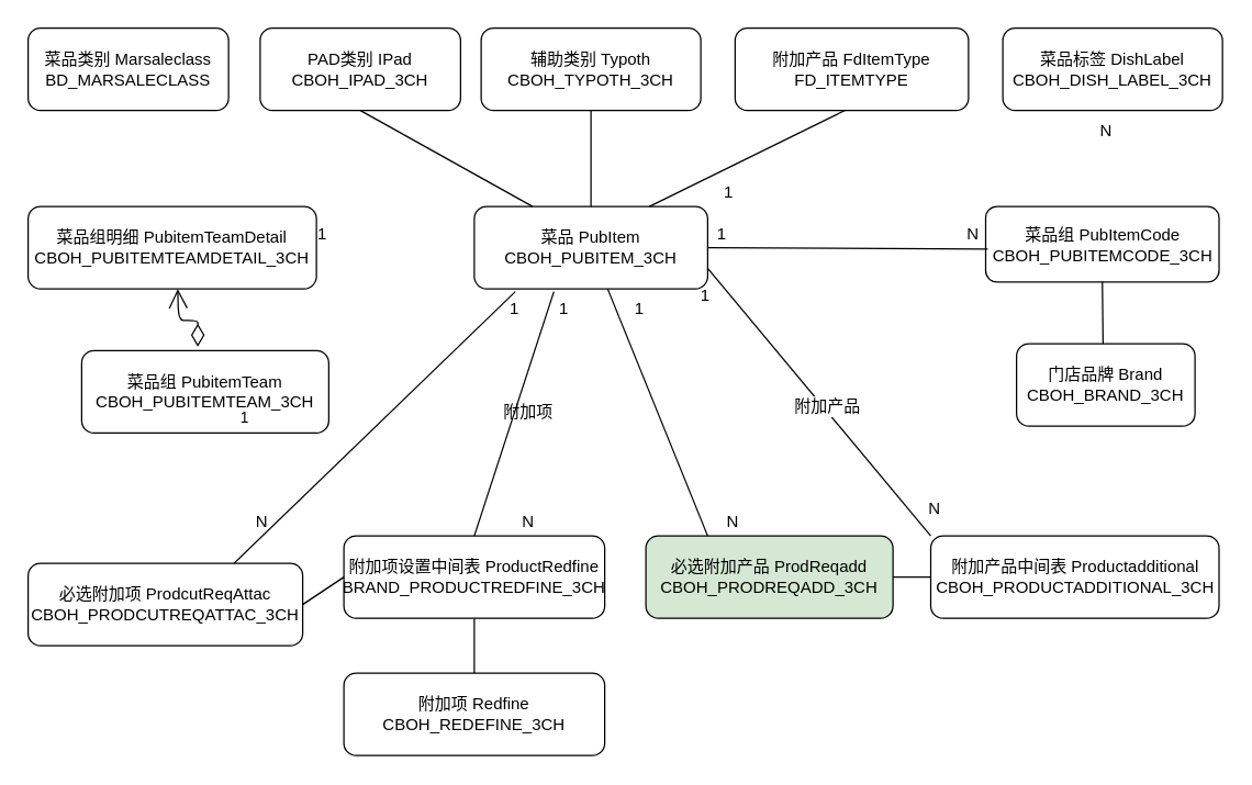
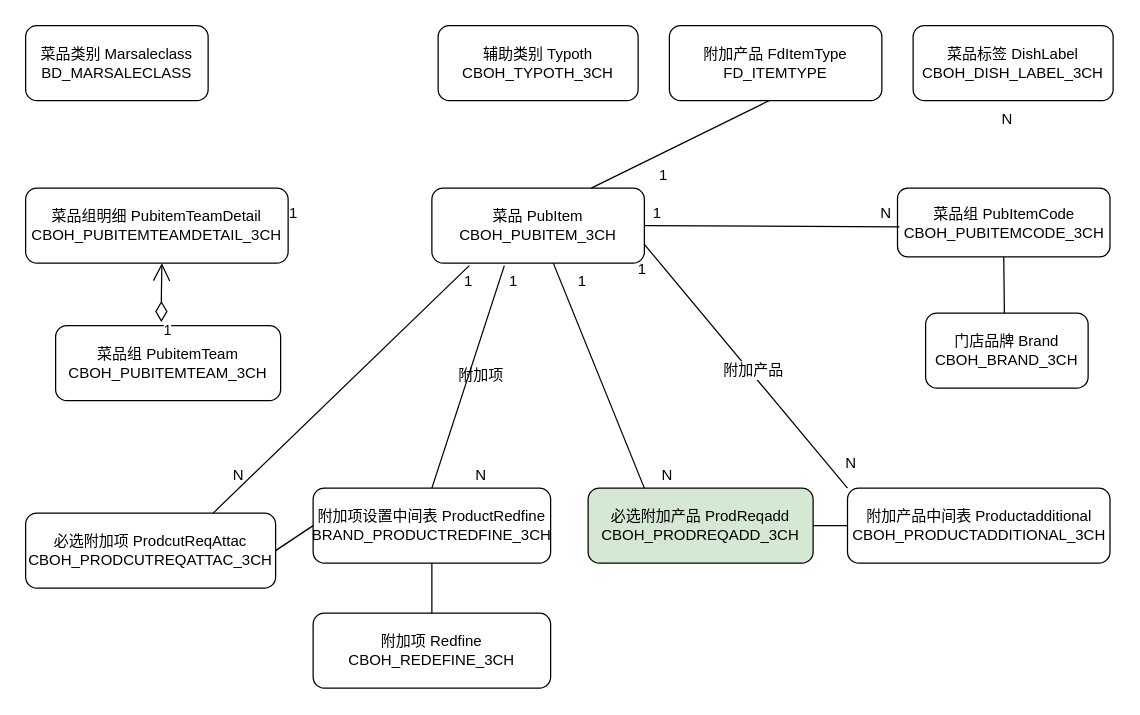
- <mxCell id="2" value="PAD类别 IPad&lt;br&gt;CBOH_IPAD_3CH" style="rounded=1;whiteSpace=wrap;html=1;" parent="1" vertex="1"><mxGeometry x="189" y="20" width="146" height="60" as="geometry" /></mxCell>
- <mxCell id="18" value="" style="endArrow=none;html=1;entryX=0.5;entryY=1;entryDx=0;entryDy=0;exitX=0.25;exitY=0;exitDx=0;exitDy=0;" parent="1" source="7" target="2" edge="1"><mxGeometry width="50" height="50" relative="1" as="geometry"><mxPoint x="390" y="200" as="sourcePoint" /><mxPoint x="440" y="150" as="targetPoint" /></mxGeometry></mxCell>
- <mxCell id="8" value="" style="endArrow=none;html=1;exitX=0.5;exitY=0;exitDx=0;exitDy=0;entryX=0.5;entryY=1;entryDx=0;entryDy=0;" parent="1" source="7" target="4" edge="1"><mxGeometry width="50" height="50" relative="1" as="geometry"><mxPoint x="438.6" y="147" as="sourcePoint" /><mxPoint x="438.6" y="80" as="targetPoint" /></mxGeometry></mxCell>
- <mxCell id="5" value="菜品组 PubitemTeam&lt;br&gt;CBOH_PUBITEMTEAM_3CH" style="rounded=1;whiteSpace=wrap;html=1;" parent="1" vertex="1"><mxGeometry x="59" y="255" width="180" height="60" as="geometry" /></mxCell>
+ <mxCell id="5" value="菜品组 PubitemTeam&lt;br&gt;CBOH_PUBITEMTEAM_3CH" style="rounded=1;whiteSpace=wrap;html=1;" parent="1" vertex="1"><mxGeometry x="44" y="260" width="180" height="60" as="geometry" /></mxCell>
